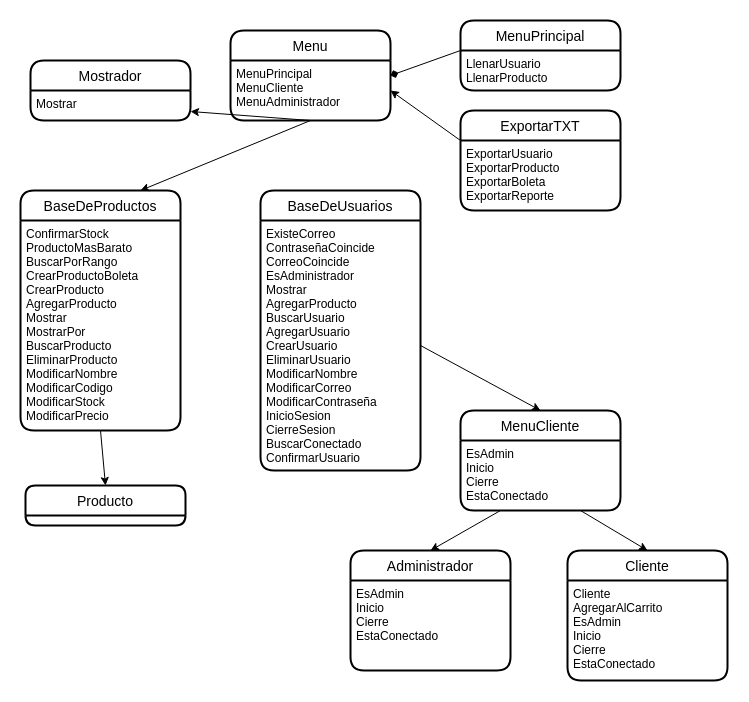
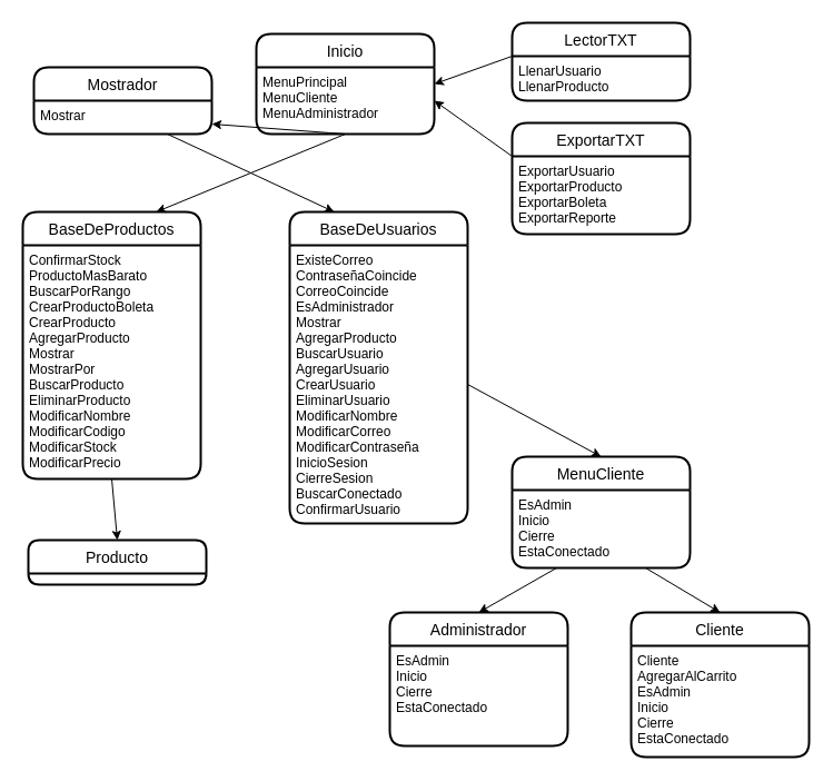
- <mxCell id="12" value="MenuPrincipal" style="swimlane;childLayout=stackLayout;horizontal=1;startSize=30;horizontalStack=0;rounded=1;fontSize=14;fontStyle=0;strokeWidth=2;resizeParent=0;resizeLast=1;shadow=0;dashed=0;align=center;" vertex="1" parent="1"><mxGeometry x="460" y="20" width="160" height="70" as="geometry" /></mxCell>
+ <mxCell id="12" value="LectorTXT" style="swimlane;childLayout=stackLayout;horizontal=1;startSize=30;horizontalStack=0;rounded=1;fontSize=14;fontStyle=0;strokeWidth=2;resizeParent=0;resizeLast=1;shadow=0;dashed=0;align=center;" vertex="1" parent="1"><mxGeometry x="460" y="20" width="160" height="70" as="geometry" /></mxCell>
- <mxCell id="14" value="Menu" style="swimlane;childLayout=stackLayout;horizontal=1;startSize=30;horizontalStack=0;rounded=1;fontSize=14;fontStyle=0;strokeWidth=2;resizeParent=0;resizeLast=1;shadow=0;dashed=0;align=center;" vertex="1" parent="1"><mxGeometry x="230" y="30" width="160" height="90" as="geometry" /></mxCell>
+ <mxCell id="14" value="Inicio" style="swimlane;childLayout=stackLayout;horizontal=1;startSize=30;horizontalStack=0;rounded=1;fontSize=14;fontStyle=0;strokeWidth=2;resizeParent=0;resizeLast=1;shadow=0;dashed=0;align=center;" vertex="1" parent="1"><mxGeometry x="230" y="30" width="160" height="90" as="geometry" /></mxCell>
- <mxCell id="24" value="" style="endArrow=diamond;html=1;rounded=0;exitX=0;exitY=0;exitDx=0;exitDy=0;entryX=1;entryY=0.25;entryDx=0;entryDy=0;" edge="1" parent="1" source="13" target="15"><mxGeometry width="50" height="50" relative="1" as="geometry"><mxPoint x="420" y="40" as="sourcePoint" /><mxPoint x="470" y="-10" as="targetPoint" /></mxGeometry></mxCell>
+ <mxCell id="24" value="" style="endArrow=classic;html=1;rounded=0;exitX=0;exitY=0;exitDx=0;exitDy=0;entryX=1;entryY=0.25;entryDx=0;entryDy=0;" edge="1" parent="1" source="13" target="15"><mxGeometry width="50" height="50" relative="1" as="geometry"><mxPoint x="420" y="40" as="sourcePoint" /><mxPoint x="470" y="-10" as="targetPoint" /></mxGeometry></mxCell>
+ <mxCell id="23" value="" style="endArrow=classic;html=1;rounded=0;exitX=0.75;exitY=1;exitDx=0;exitDy=0;entryX=0.25;entryY=0;entryDx=0;entryDy=0;" edge="1" parent="1" source="17" target="6"><mxGeometry width="50" height="50" relative="1" as="geometry"><mxPoint x="130" y="170" as="sourcePoint" /><mxPoint x="180" y="120" as="targetPoint" /></mxGeometry></mxCell>
